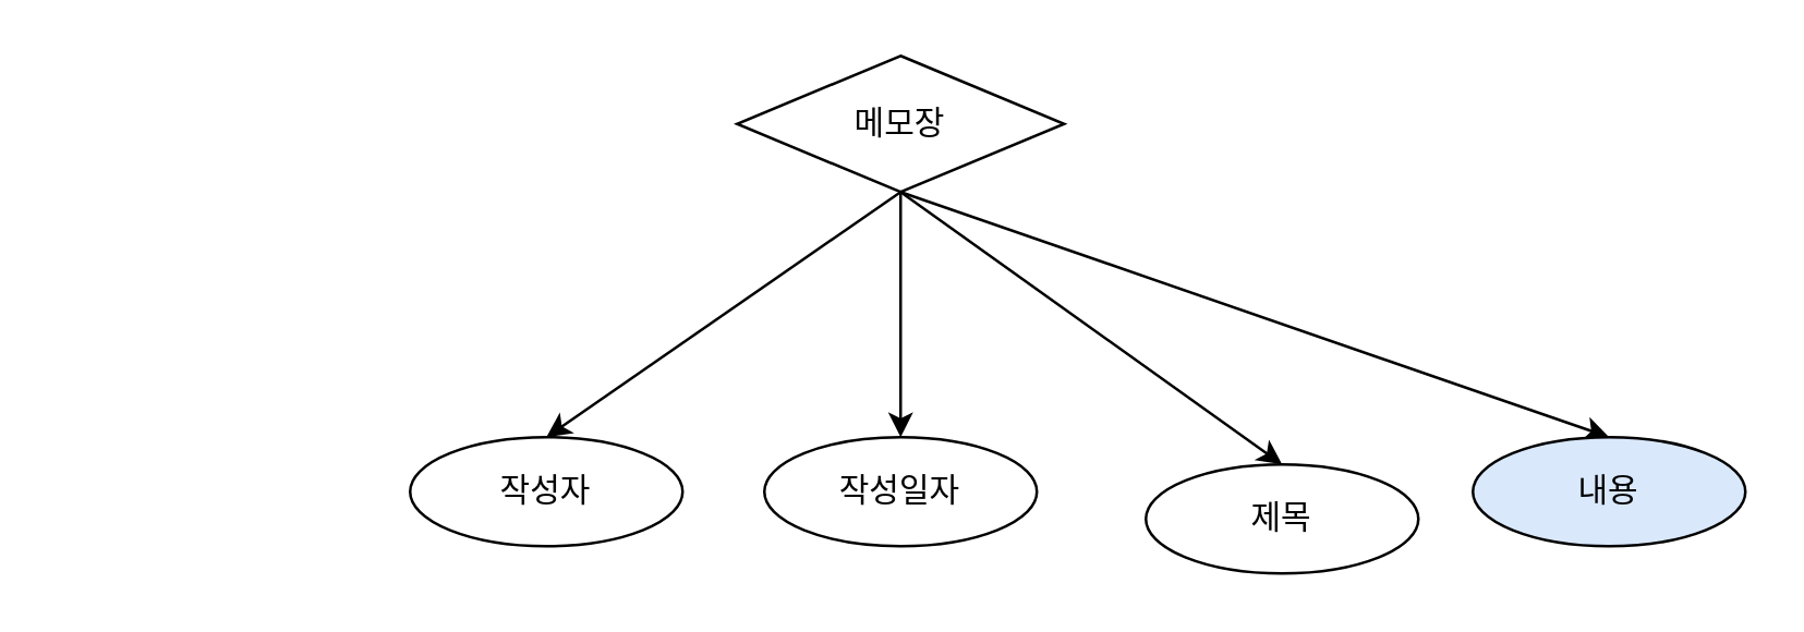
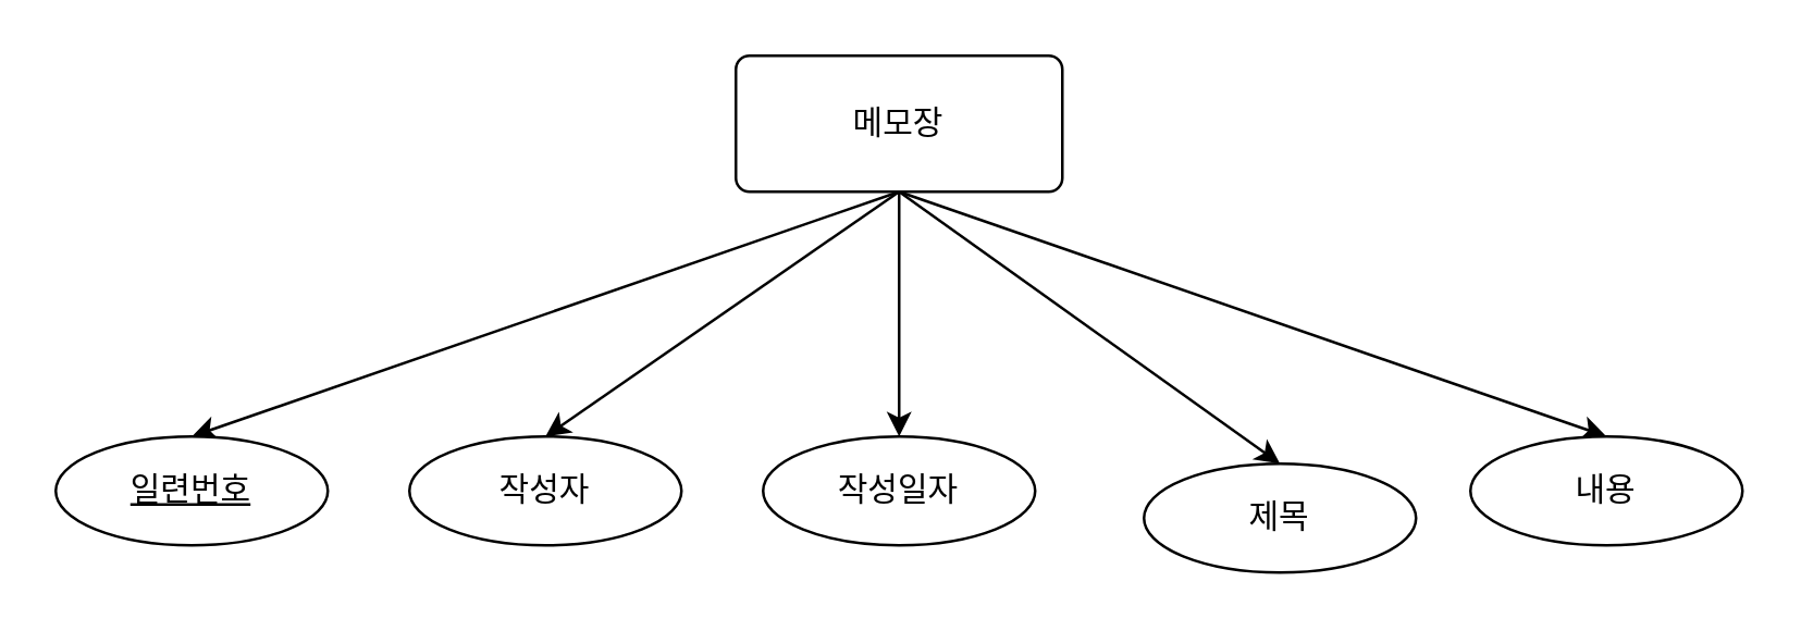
- <mxCell id="7" value="메모장" style="rhombus;arcSize=10;whiteSpace=wrap;html=1;align=center;" vertex="1" parent="1"><mxGeometry x="270" y="20" width="120" height="50" as="geometry" /></mxCell>
+ <mxCell id="7" value="메모장" style="rounded=1;arcSize=10;whiteSpace=wrap;html=1;align=center;" vertex="1" parent="1"><mxGeometry x="270" y="20" width="120" height="50" as="geometry" /></mxCell>
+ <mxCell id="2" style="rounded=0;orthogonalLoop=1;jettySize=auto;html=1;entryX=0.5;entryY=0;entryDx=0;entryDy=0;exitX=0.5;exitY=1;exitDx=0;exitDy=0;" edge="1" parent="1" source="7" target="8"><mxGeometry relative="1" as="geometry" /></mxCell>
+ <mxCell id="8" value="일련번호" style="ellipse;whiteSpace=wrap;html=1;align=center;fontStyle=4;" vertex="1" parent="1"><mxGeometry x="20" y="160" width="100" height="40" as="geometry" /></mxCell>
- <mxCell id="12" value="내용" style="ellipse;whiteSpace=wrap;html=1;align=center;fillColor=#dae8fc;" vertex="1" parent="1"><mxGeometry x="540" y="160" width="100" height="40" as="geometry" /></mxCell>
+ <mxCell id="12" value="내용" style="ellipse;whiteSpace=wrap;html=1;align=center;" vertex="1" parent="1"><mxGeometry x="540" y="160" width="100" height="40" as="geometry" /></mxCell>
